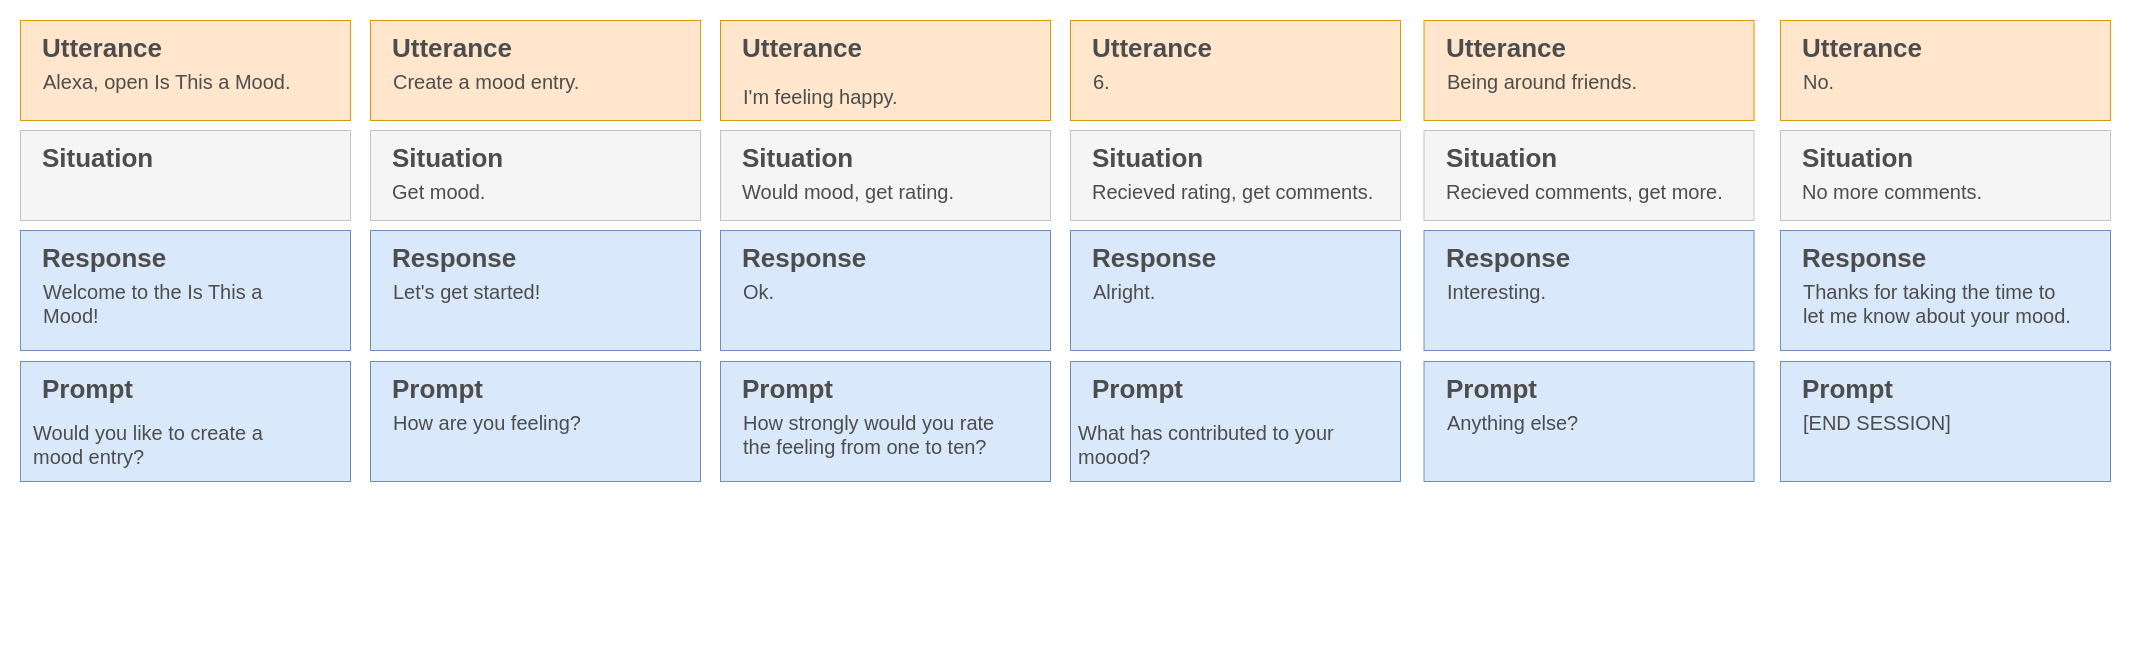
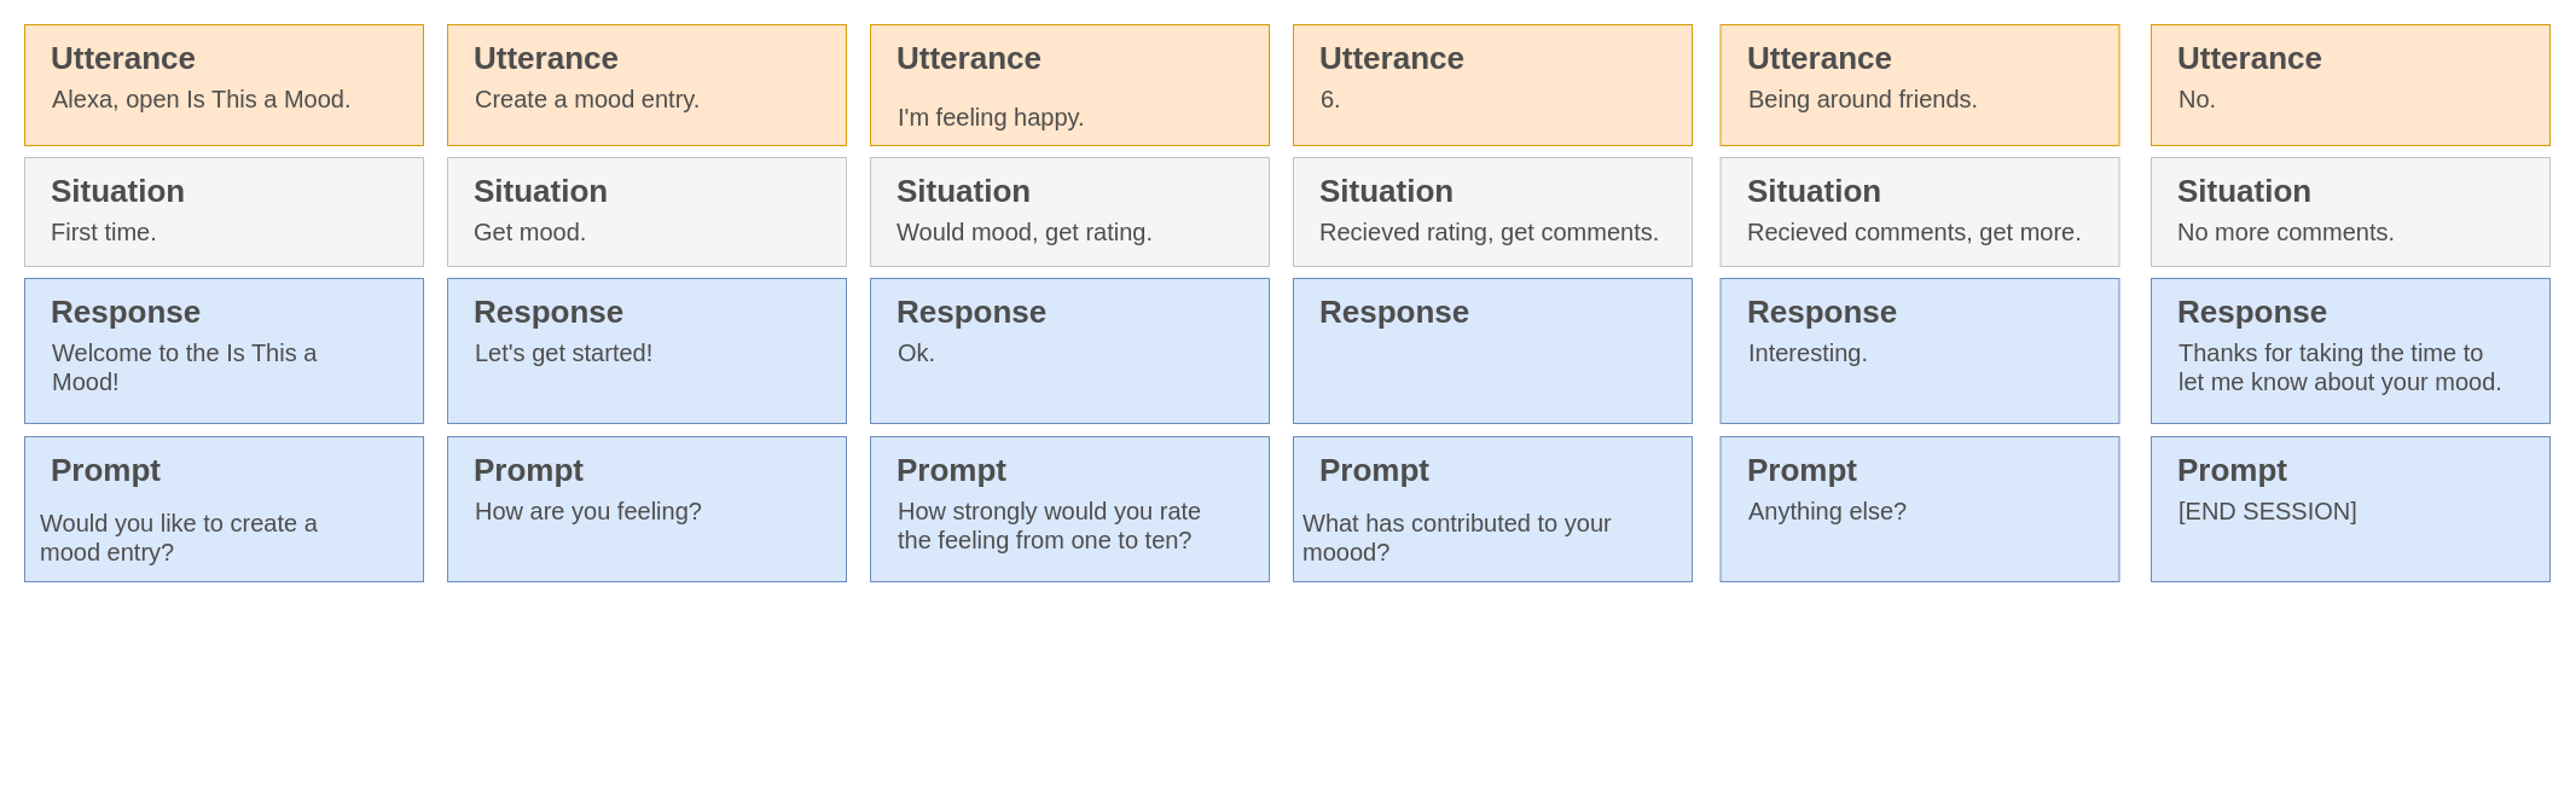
+ <mxCell id="23" value="&lt;p style=&quot;font-size: 20px&quot;&gt;First time.&lt;/p&gt;" style="text;html=1;strokeColor=none;fillColor=none;spacing=5;spacingTop=-20;whiteSpace=wrap;overflow=hidden;rounded=0;fontSize=20;fontColor=#4D4D4D;align=left;" parent="20" vertex="1"><mxGeometry x="17" y="40" width="294" height="49" as="geometry" /></mxCell>
- <mxCell id="104" value="&lt;p style=&quot;font-size: 20px&quot;&gt;Alright.&lt;/p&gt;" style="text;html=1;strokeColor=none;fillColor=none;spacing=5;spacingTop=-20;whiteSpace=wrap;overflow=hidden;rounded=0;fontSize=20;fontColor=#4D4D4D;align=left;" parent="101" vertex="1"><mxGeometry x="18" y="40" width="282" height="60" as="geometry" /></mxCell>
